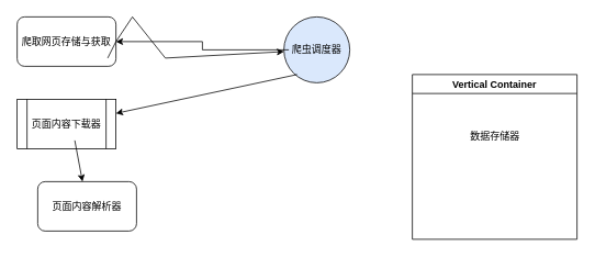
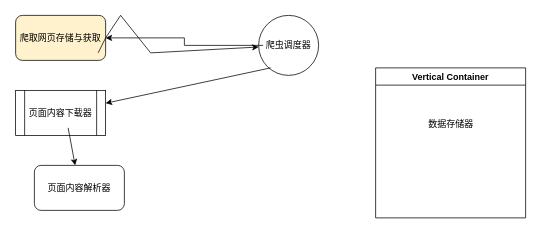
- <mxCell id="6" value="爬取网页存储与获取" style="rounded=1;whiteSpace=wrap;html=1;" vertex="1" parent="1"><mxGeometry x="20" y="20" width="120" height="60" as="geometry" /></mxCell>
+ <mxCell id="6" value="爬取网页存储与获取" style="rounded=1;whiteSpace=wrap;html=1;fillColor=#fff2cc;" vertex="1" parent="1"><mxGeometry x="20" y="20" width="120" height="60" as="geometry" /></mxCell>
- <mxCell id="2" value="爬虫调度器" style="ellipse;whiteSpace=wrap;html=1;aspect=fixed;fillColor=#dae8fc;" vertex="1" parent="1"><mxGeometry x="344" y="20" width="80" height="80" as="geometry" /></mxCell>
+ <mxCell id="2" value="爬虫调度器" style="ellipse;whiteSpace=wrap;html=1;aspect=fixed;" vertex="1" parent="1"><mxGeometry x="344" y="20" width="80" height="80" as="geometry" /></mxCell>
